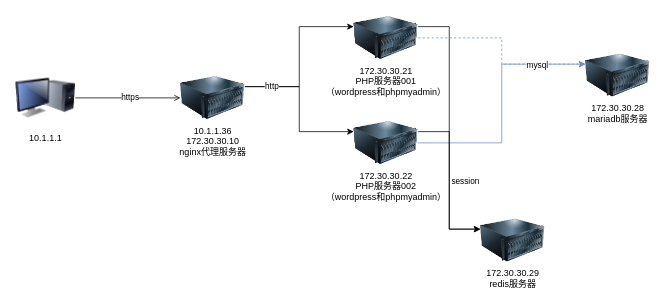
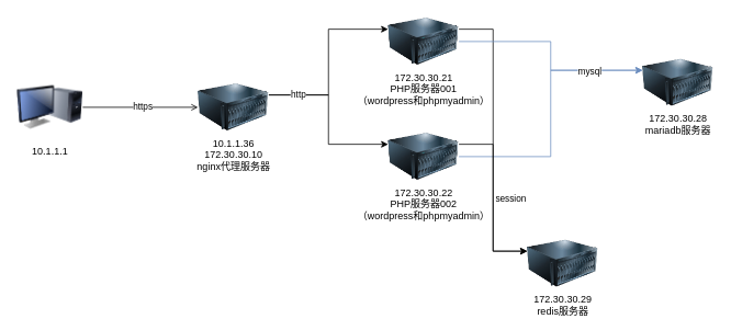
- <mxCell id="9" style="edgeStyle=orthogonalEdgeStyle;rounded=0;orthogonalLoop=1;jettySize=auto;html=1;exitX=1;exitY=0.5;exitDx=0;exitDy=0;entryX=0;entryY=0.25;entryDx=0;entryDy=0;fillColor=#dae8fc;strokeColor=#6c8ebf;dashed=1;" edge="1" parent="1" source="11" target="14"><mxGeometry relative="1" as="geometry" /></mxCell>
+ <mxCell id="9" style="edgeStyle=orthogonalEdgeStyle;rounded=0;orthogonalLoop=1;jettySize=auto;html=1;exitX=1;exitY=0.5;exitDx=0;exitDy=0;entryX=0;entryY=0.25;entryDx=0;entryDy=0;fillColor=#dae8fc;strokeColor=#6c8ebf;" edge="1" parent="1" source="11" target="14"><mxGeometry relative="1" as="geometry" /></mxCell>
